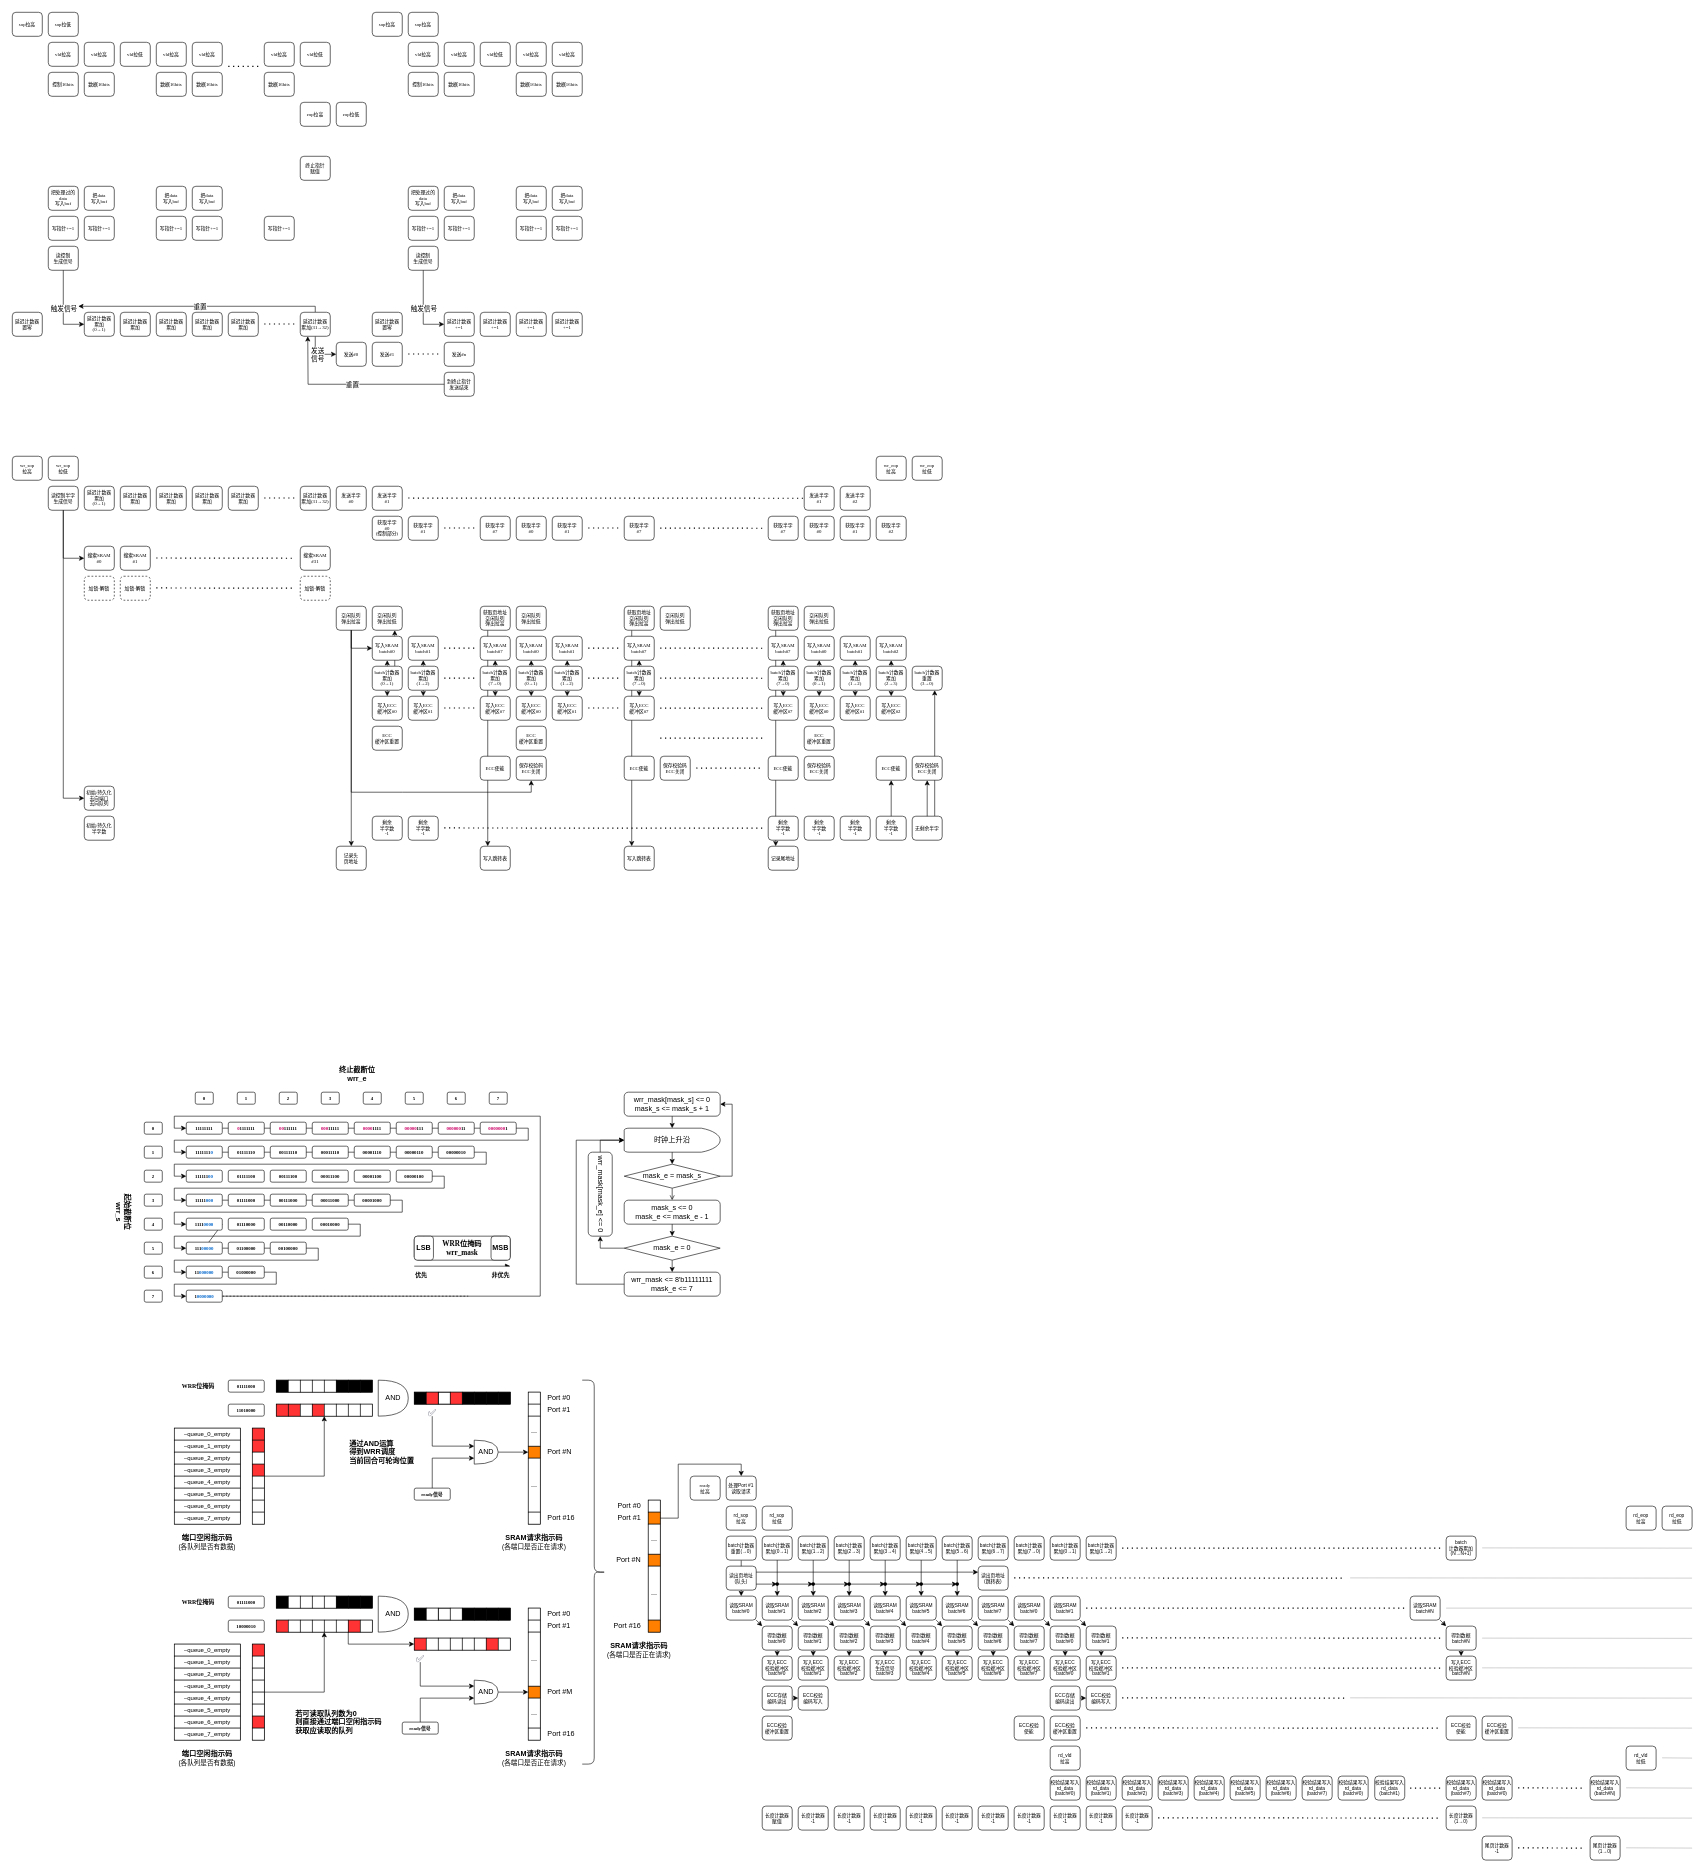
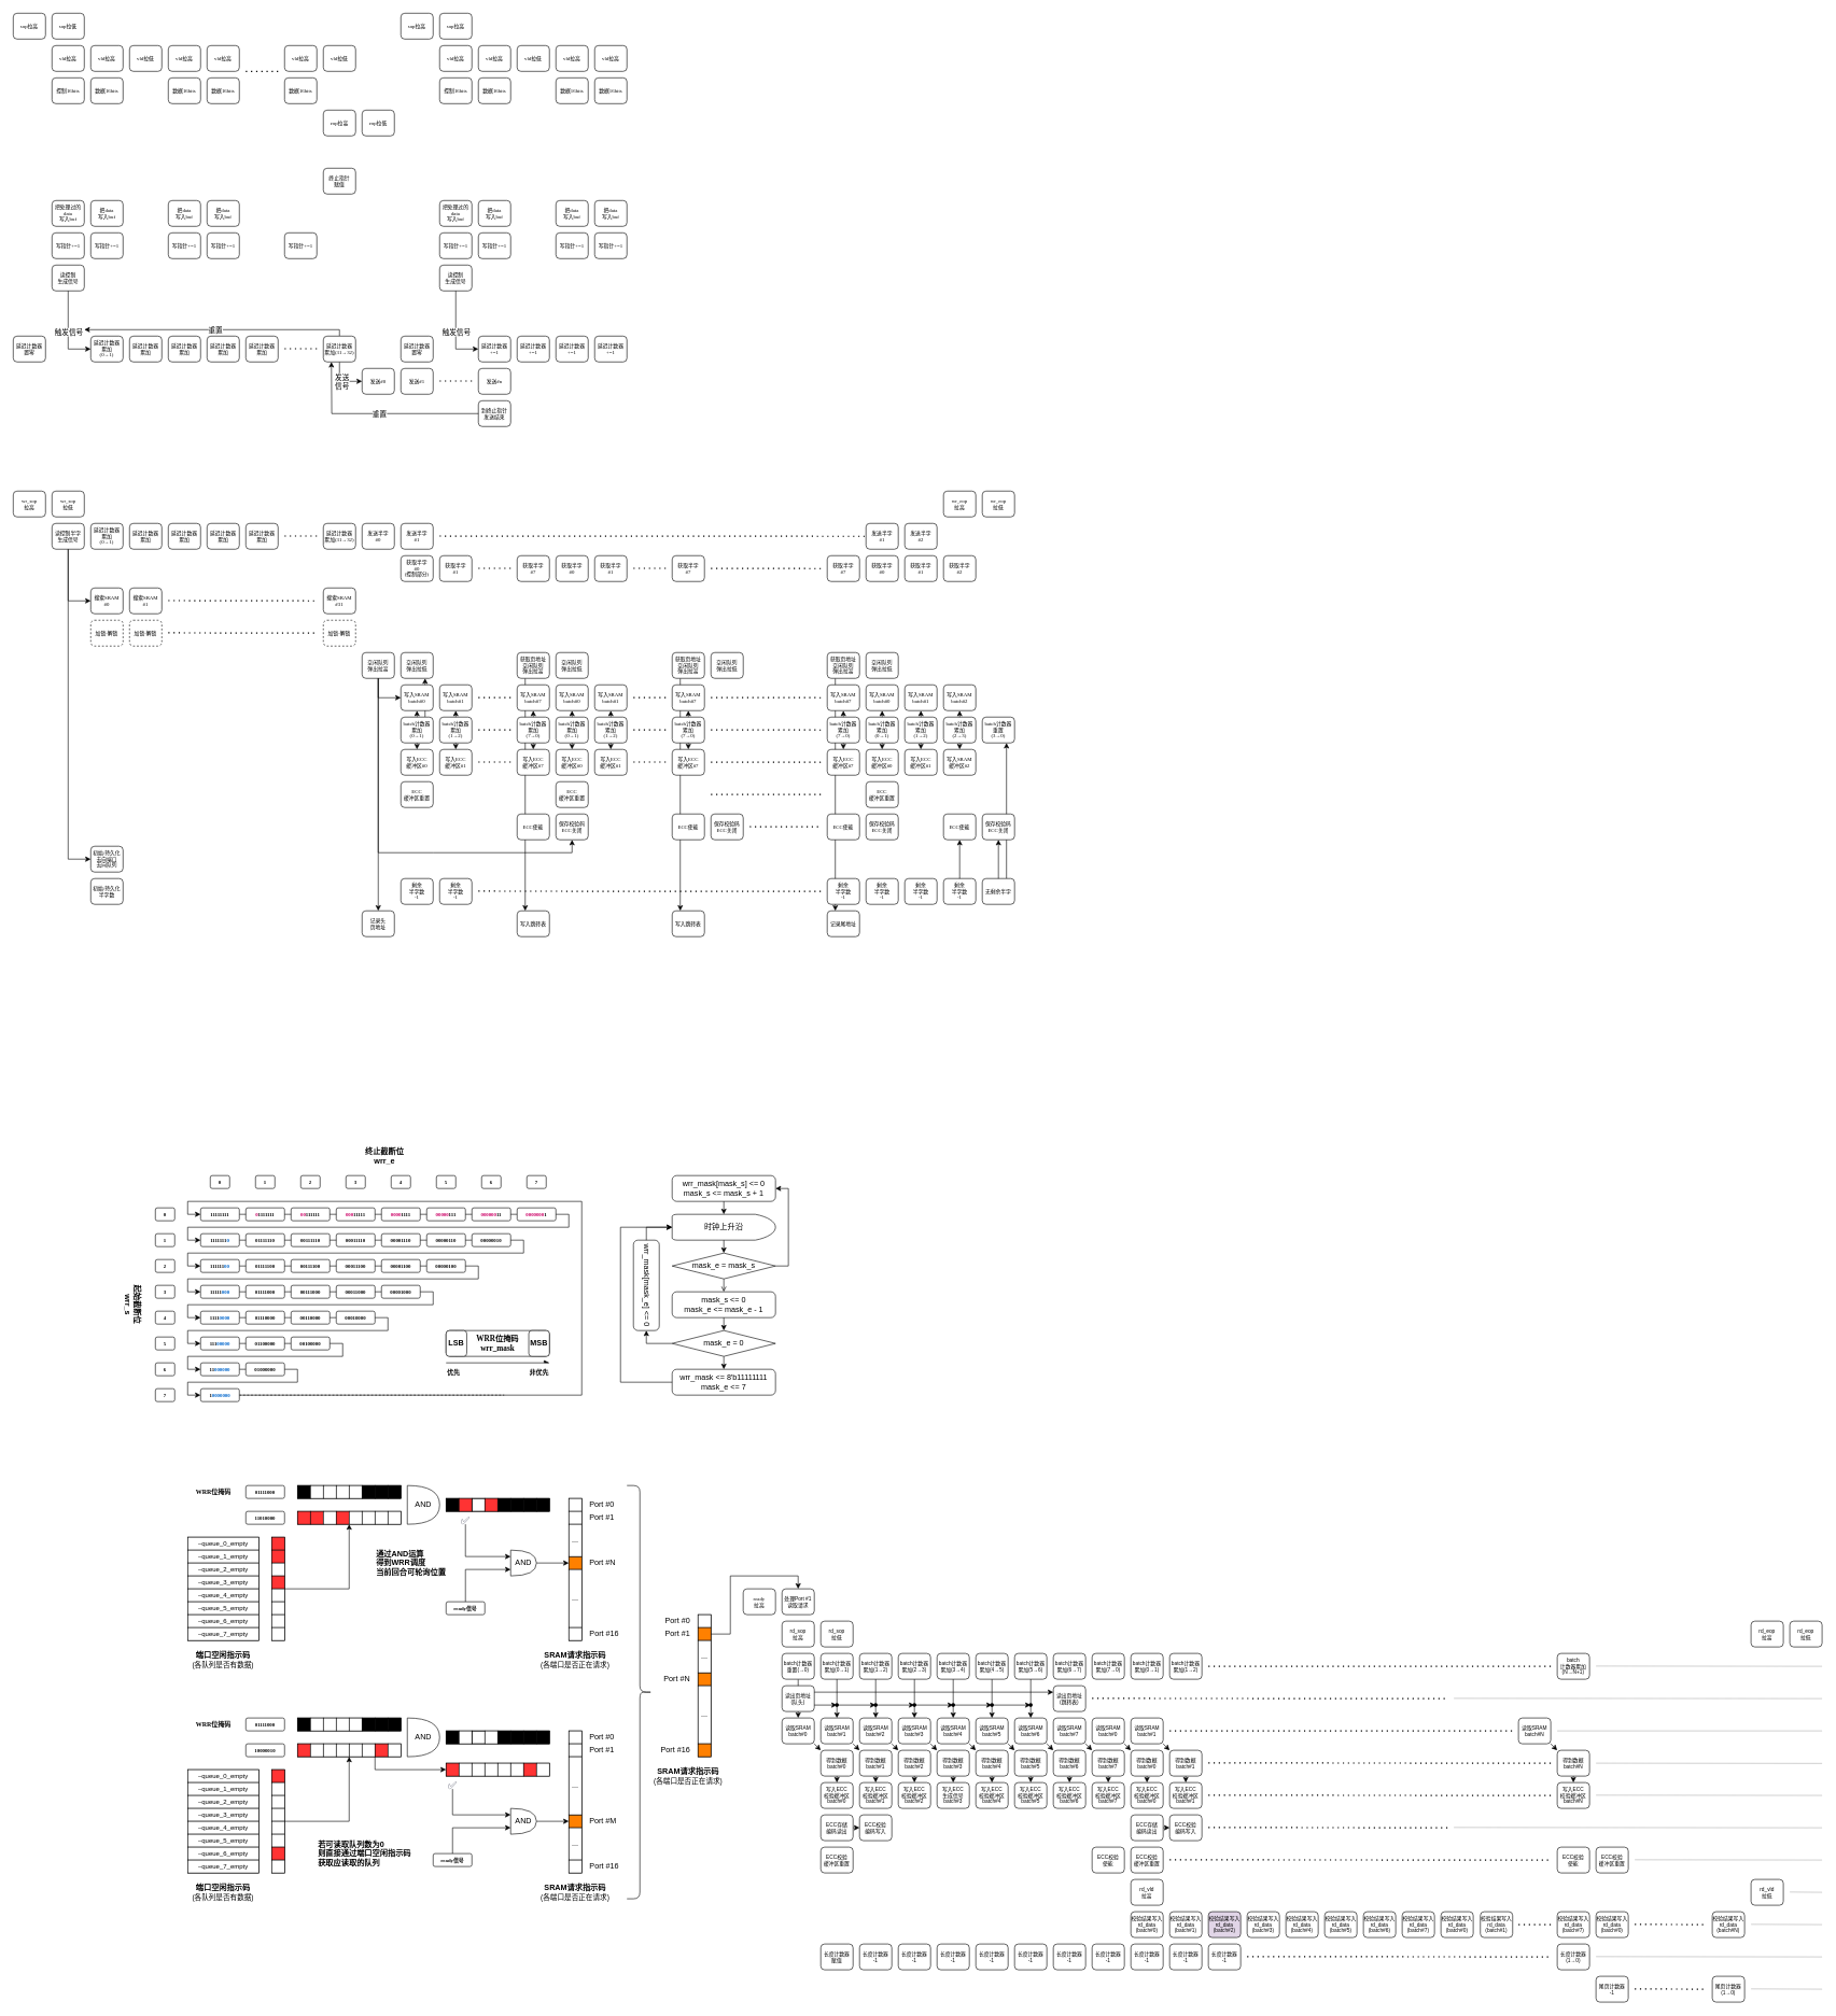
- <mxCell id="160" value="写入ECC&lt;br&gt;缓冲区#2" style="rounded=1;whiteSpace=wrap;html=1;shadow=0;labelBackgroundColor=none;strokeWidth=1;fontFamily=Verdana;fontSize=8;align=center;" parent="1" vertex="1"><mxGeometry x="1460" y="1160" width="50" height="40" as="geometry" /></mxCell>
+ <mxCell id="160" value="写入SRAM&lt;br&gt;缓冲区#2" style="rounded=1;whiteSpace=wrap;html=1;shadow=0;labelBackgroundColor=none;strokeWidth=1;fontFamily=Verdana;fontSize=8;align=center;" parent="1" vertex="1"><mxGeometry x="1460" y="1160" width="50" height="40" as="geometry" /></mxCell>
+ <mxCell id="8" value="" style="endArrow=none;html=1;rounded=0;exitX=1;exitY=0.5;exitDx=0;exitDy=0;entryX=0;entryY=0.5;entryDx=0;entryDy=0;fontStyle=1" parent="1" source="253" target="252" edge="1"><mxGeometry width="50" height="50" relative="1" as="geometry"><mxPoint x="410" y="2070" as="sourcePoint" /><mxPoint x="730" y="1960" as="targetPoint" /></mxGeometry></mxCell>
- <mxCell id="6" value="" style="endArrow=none;html=1;rounded=0;exitX=1;exitY=0.5;exitDx=0;exitDy=0;fontStyle=1;" parent="1" source="262" target="265" edge="1"><mxGeometry width="50" height="50" relative="1" as="geometry"><mxPoint x="270" y="2070" as="sourcePoint" /><mxPoint x="590" y="2040" as="targetPoint" /></mxGeometry></mxCell>
+ <mxCell id="6" value="" style="endArrow=none;html=1;rounded=0;exitX=1;exitY=0.5;exitDx=0;exitDy=0;entryX=0;entryY=0.5;entryDx=0;entryDy=0;fontStyle=1" parent="1" source="262" target="261" edge="1"><mxGeometry width="50" height="50" relative="1" as="geometry"><mxPoint x="270" y="2070" as="sourcePoint" /><mxPoint x="590" y="2040" as="targetPoint" /></mxGeometry></mxCell>
- <mxCell id="568" value="校验结果写入&lt;br&gt;rd_data&lt;br&gt;(batch#2)" style="rounded=1;whiteSpace=wrap;html=1;fontStyle=0;fontSize=8;" parent="1" vertex="1"><mxGeometry x="1870" y="2960" width="50" height="40" as="geometry" /></mxCell>
+ <mxCell id="568" value="校验结果写入&lt;br&gt;rd_data&lt;br&gt;(batch#2)" style="rounded=1;whiteSpace=wrap;html=1;fontStyle=0;fontSize=8;fillColor=#e1d5e7;" parent="1" vertex="1"><mxGeometry x="1870" y="2960" width="50" height="40" as="geometry" /></mxCell>
